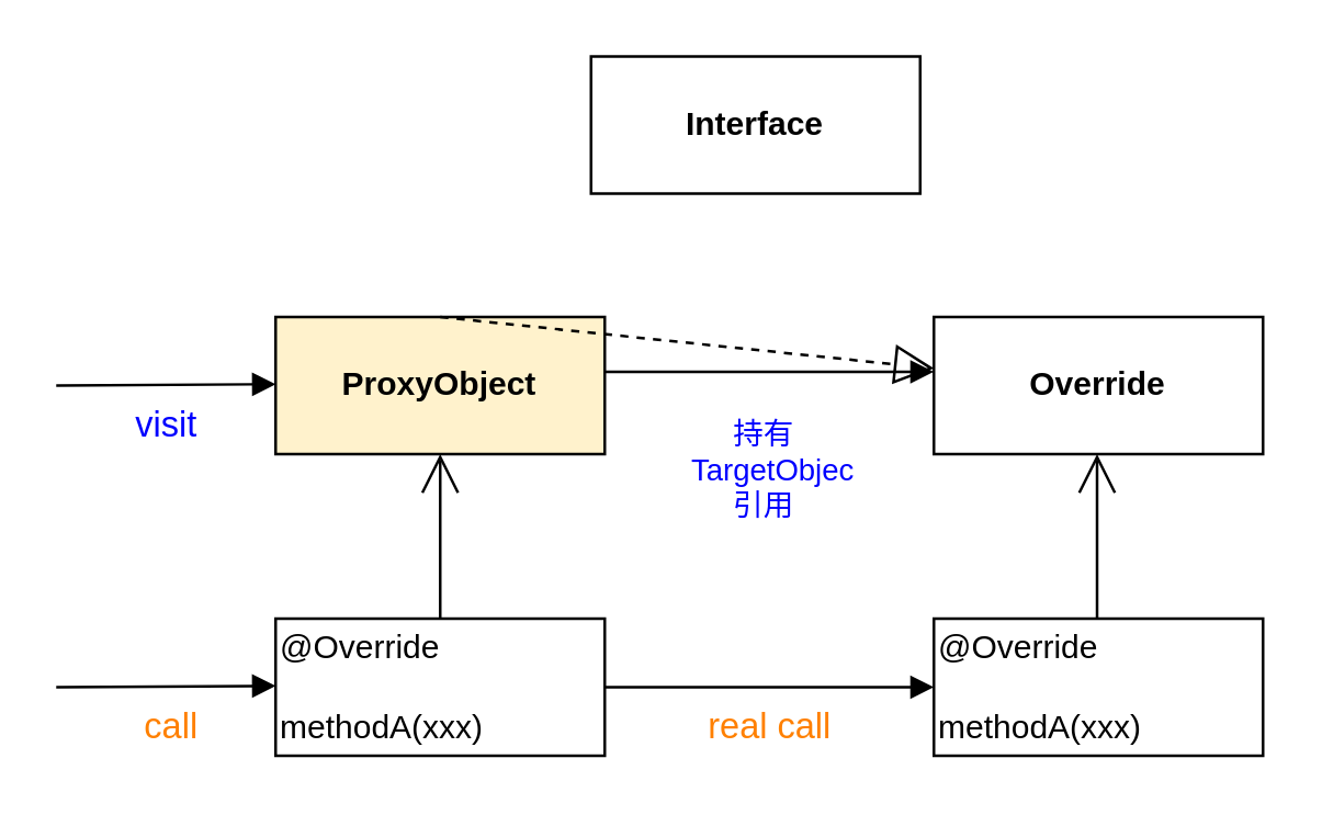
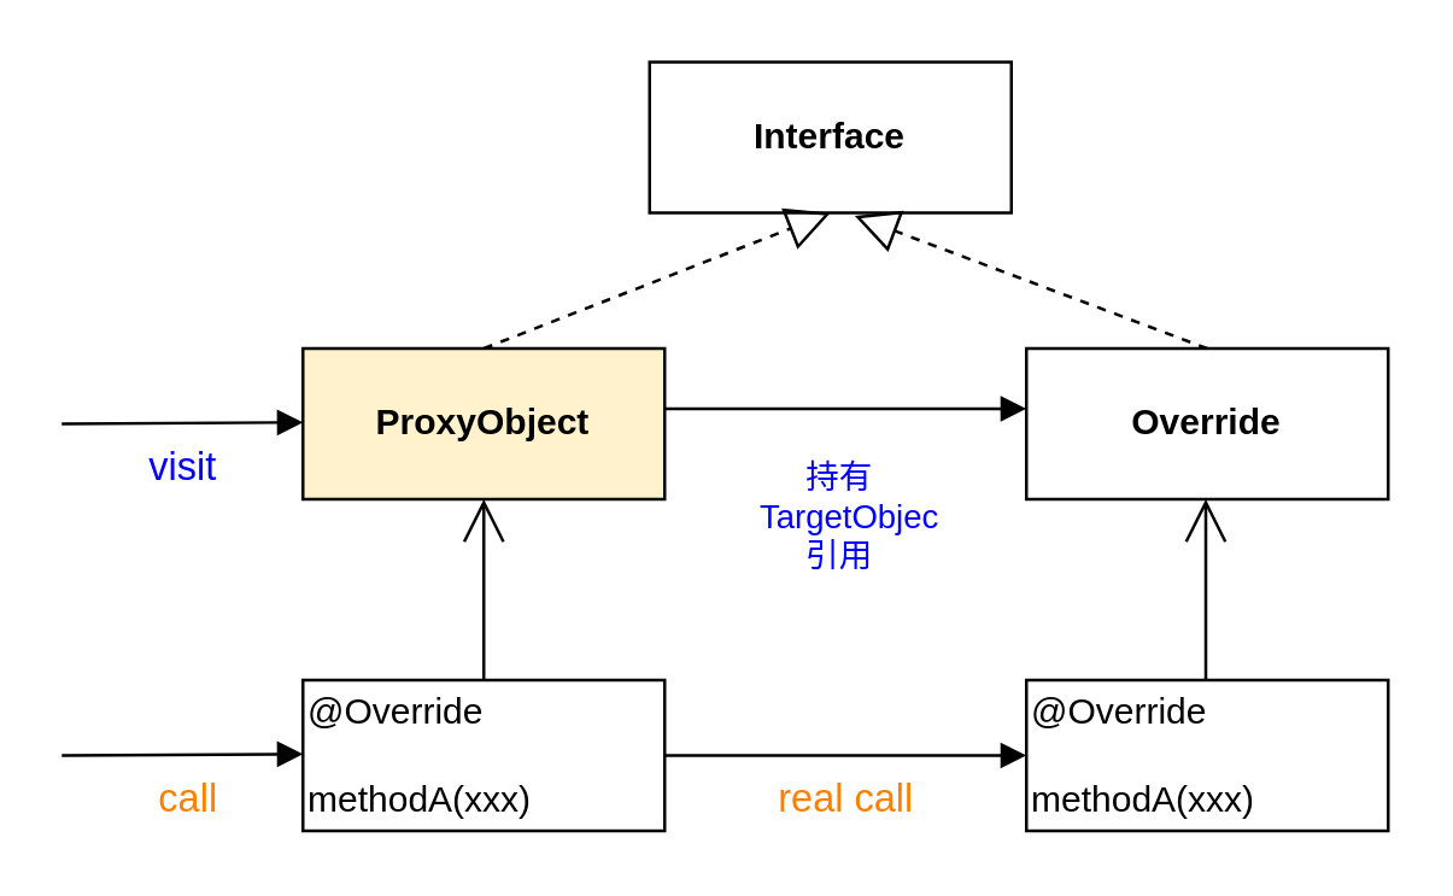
+ <mxCell id="6" value="" style="endArrow=block;dashed=1;endFill=0;endSize=12;html=1;exitX=0.5;exitY=0;exitDx=0;exitDy=0;entryX=0.567;entryY=1.02;entryDx=0;entryDy=0;entryPerimeter=0;" parent="1" source="3" target="2" edge="1"><mxGeometry width="160" relative="1" as="geometry"><mxPoint x="560" y="55" as="sourcePoint" /><mxPoint x="720" y="55" as="targetPoint" /></mxGeometry></mxCell>
- <mxCell id="5" value="" style="endArrow=block;dashed=1;endFill=0;endSize=12;html=1;exitX=0.5;exitY=0;exitDx=0;exitDy=0;" parent="1" source="4" target="3" edge="1"><mxGeometry width="160" relative="1" as="geometry"><mxPoint x="220" y="65" as="sourcePoint" /><mxPoint x="380" y="65" as="targetPoint" /></mxGeometry></mxCell>
+ <mxCell id="5" value="" style="endArrow=block;dashed=1;endFill=0;endSize=12;html=1;exitX=0.5;exitY=0;exitDx=0;exitDy=0;entryX=0.5;entryY=1;entryDx=0;entryDy=0;" parent="1" source="4" target="2" edge="1"><mxGeometry width="160" relative="1" as="geometry"><mxPoint x="220" y="65" as="sourcePoint" /><mxPoint x="380" y="65" as="targetPoint" /></mxGeometry></mxCell>
